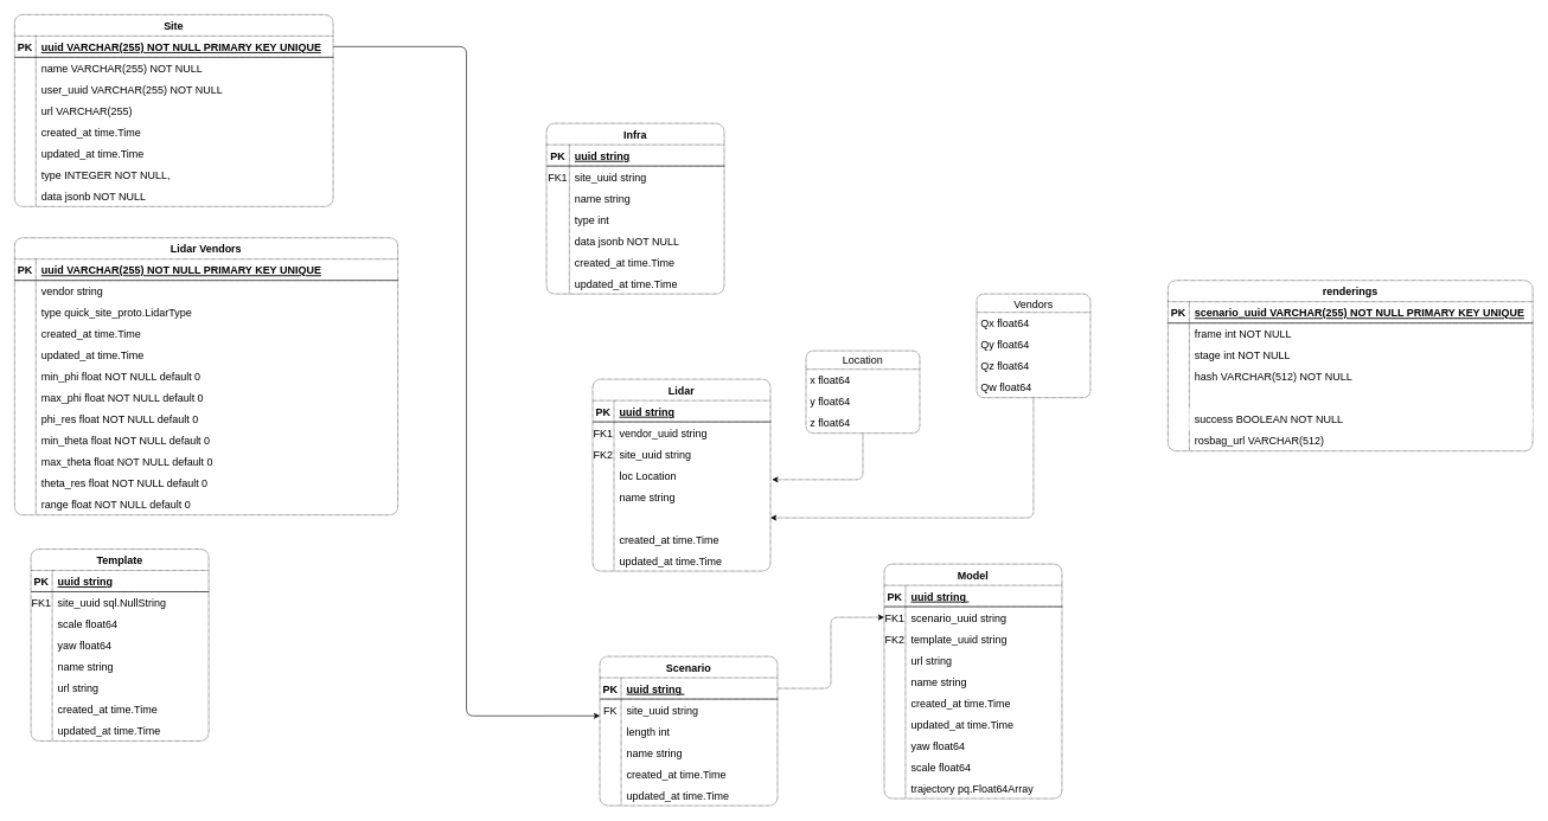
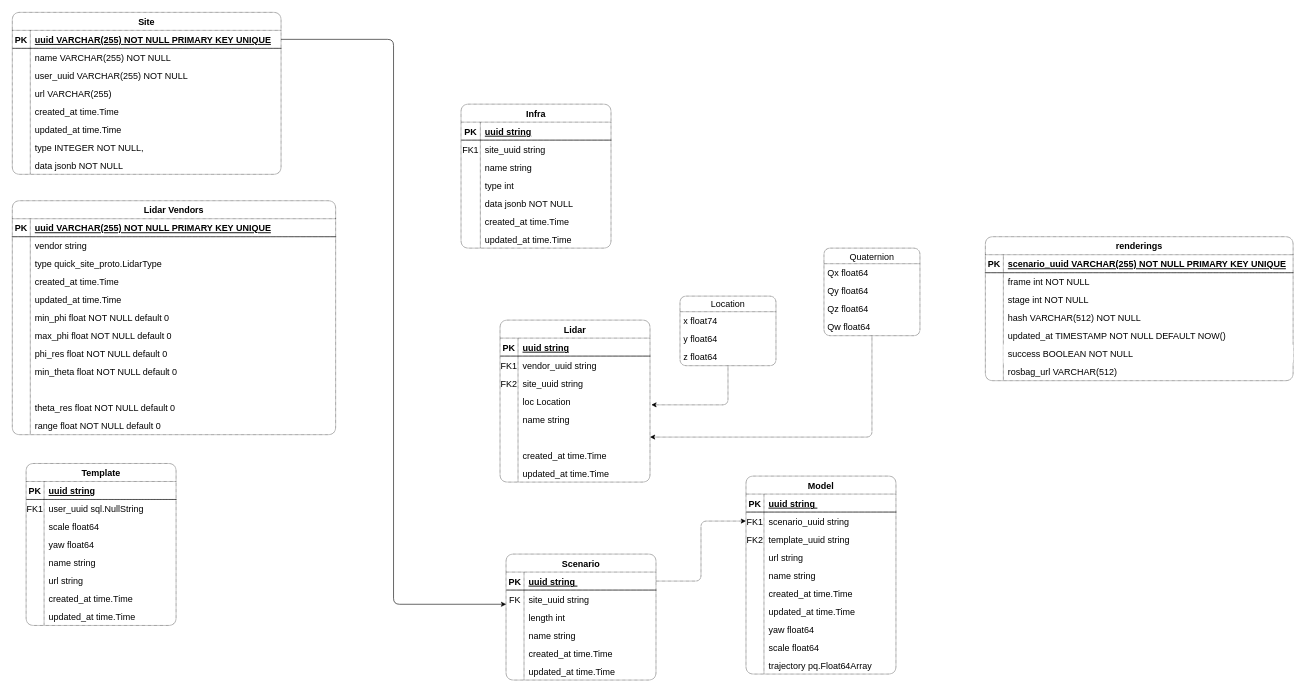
- <mxCell id="193" value="Vendors" style="swimlane;fontStyle=0;childLayout=stackLayout;horizontal=1;startSize=26;horizontalStack=0;resizeParent=1;resizeParentMax=0;resizeLast=0;collapsible=1;marginBottom=0;align=center;fontSize=15;rounded=1;hachureGap=4;fontFamily=Helvetica;dashed=1;dashPattern=1 1;labelBackgroundColor=none;fillStyle=solid;" vertex="1" parent="1"><mxGeometry x="1373" y="413" width="160" height="146" as="geometry" /></mxCell>
+ <mxCell id="193" value="Quaternion" style="swimlane;fontStyle=0;childLayout=stackLayout;horizontal=1;startSize=26;horizontalStack=0;resizeParent=1;resizeParentMax=0;resizeLast=0;collapsible=1;marginBottom=0;align=center;fontSize=15;rounded=1;hachureGap=4;fontFamily=Helvetica;dashed=1;dashPattern=1 1;labelBackgroundColor=none;fillStyle=solid;" vertex="1" parent="1"><mxGeometry x="1373" y="413" width="160" height="146" as="geometry" /></mxCell>
- <mxCell id="189" value="x float64" style="text;strokeColor=none;fillColor=none;spacingLeft=4;spacingRight=4;overflow=hidden;rotatable=0;points=[[0,0.5],[1,0.5]];portConstraint=eastwest;fontSize=15;whiteSpace=wrap;html=1;fontFamily=Helvetica;dashed=1;dashPattern=1 1;labelBackgroundColor=none;rounded=1;" vertex="1" parent="188"><mxGeometry y="26" width="160" height="30" as="geometry" /></mxCell>
+ <mxCell id="189" value="x float74" style="text;strokeColor=none;fillColor=none;spacingLeft=4;spacingRight=4;overflow=hidden;rotatable=0;points=[[0,0.5],[1,0.5]];portConstraint=eastwest;fontSize=15;whiteSpace=wrap;html=1;fontFamily=Helvetica;dashed=1;dashPattern=1 1;labelBackgroundColor=none;rounded=1;" vertex="1" parent="188"><mxGeometry y="26" width="160" height="30" as="geometry" /></mxCell>
+ <mxCell id="213" value="updated_at TIMESTAMP NOT NULL DEFAULT NOW()" style="shape=partialRectangle;overflow=hidden;connectable=0;fillColor=none;top=0;left=0;bottom=0;right=0;align=left;spacingLeft=6;rounded=1;fontFamily=Helvetica;fontSize=15;dashed=1;dashPattern=1 1;labelBackgroundColor=none;" vertex="1" parent="211"><mxGeometry x="30" width="483" height="30" as="geometry"><mxRectangle width="483" height="30" as="alternateBounds" /></mxGeometry></mxCell>
- <mxCell id="79" value="max_theta float NOT NULL default 0" style="shape=partialRectangle;overflow=hidden;connectable=0;fillColor=none;top=0;left=0;bottom=0;right=0;align=left;spacingLeft=6;rounded=1;fontFamily=Helvetica;fontSize=15;dashed=1;dashPattern=1 1;labelBackgroundColor=none;" vertex="1" parent="77"><mxGeometry x="30" width="509" height="30" as="geometry"><mxRectangle width="509" height="30" as="alternateBounds" /></mxGeometry></mxCell>
- <mxCell id="116" value="site_uuid sql.NullString" style="shape=partialRectangle;overflow=hidden;connectable=0;fillColor=none;top=0;left=0;bottom=0;right=0;align=left;spacingLeft=6;rounded=1;fontFamily=Helvetica;fontSize=15;dashed=1;dashPattern=1 1;labelBackgroundColor=none;" vertex="1" parent="114"><mxGeometry x="30" width="220" height="30" as="geometry"><mxRectangle width="220" height="30" as="alternateBounds" /></mxGeometry></mxCell>
+ <mxCell id="116" value="user_uuid sql.NullString" style="shape=partialRectangle;overflow=hidden;connectable=0;fillColor=none;top=0;left=0;bottom=0;right=0;align=left;spacingLeft=6;rounded=1;fontFamily=Helvetica;fontSize=15;dashed=1;dashPattern=1 1;labelBackgroundColor=none;" vertex="1" parent="114"><mxGeometry x="30" width="220" height="30" as="geometry"><mxRectangle width="220" height="30" as="alternateBounds" /></mxGeometry></mxCell>
